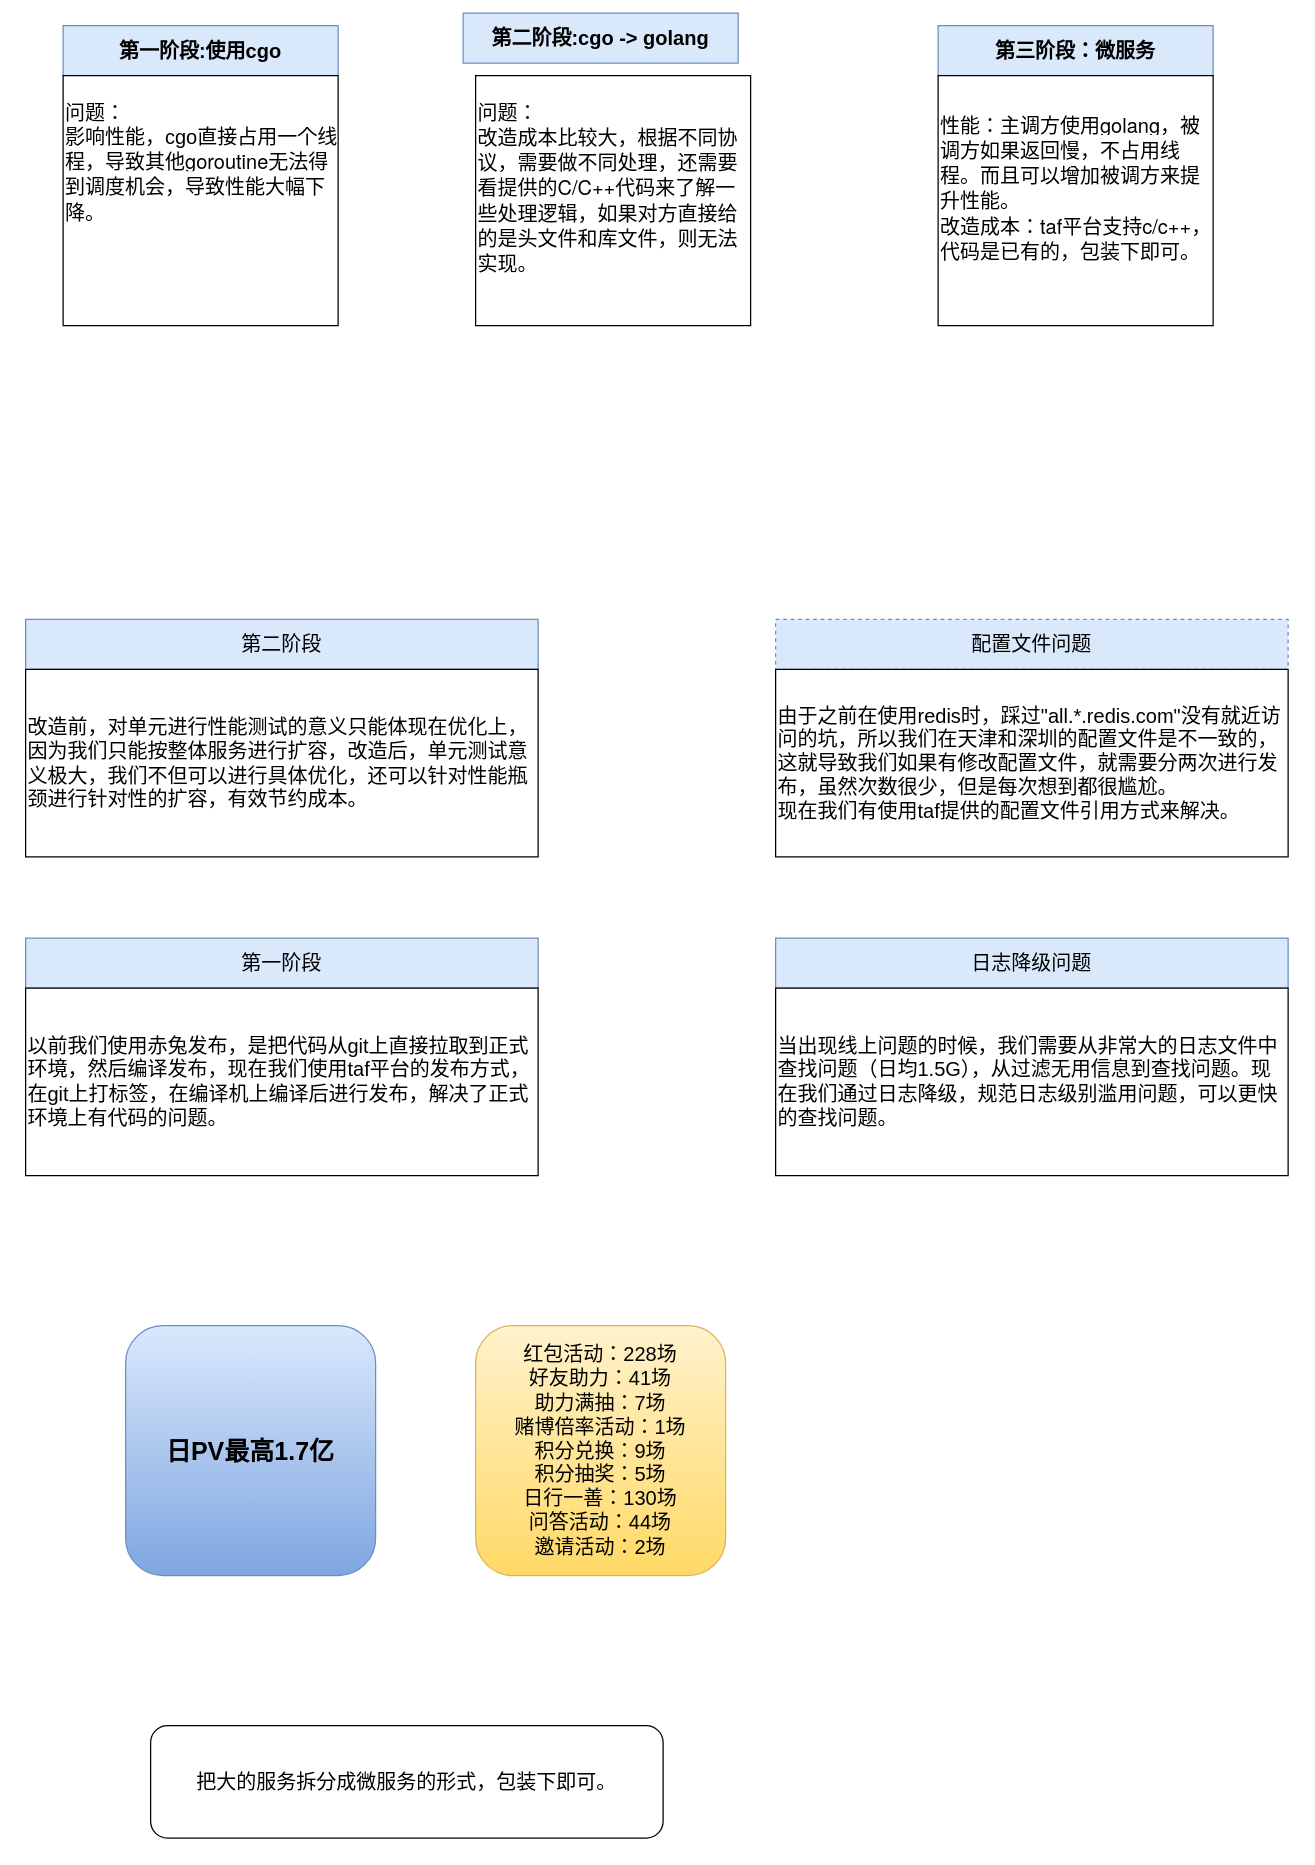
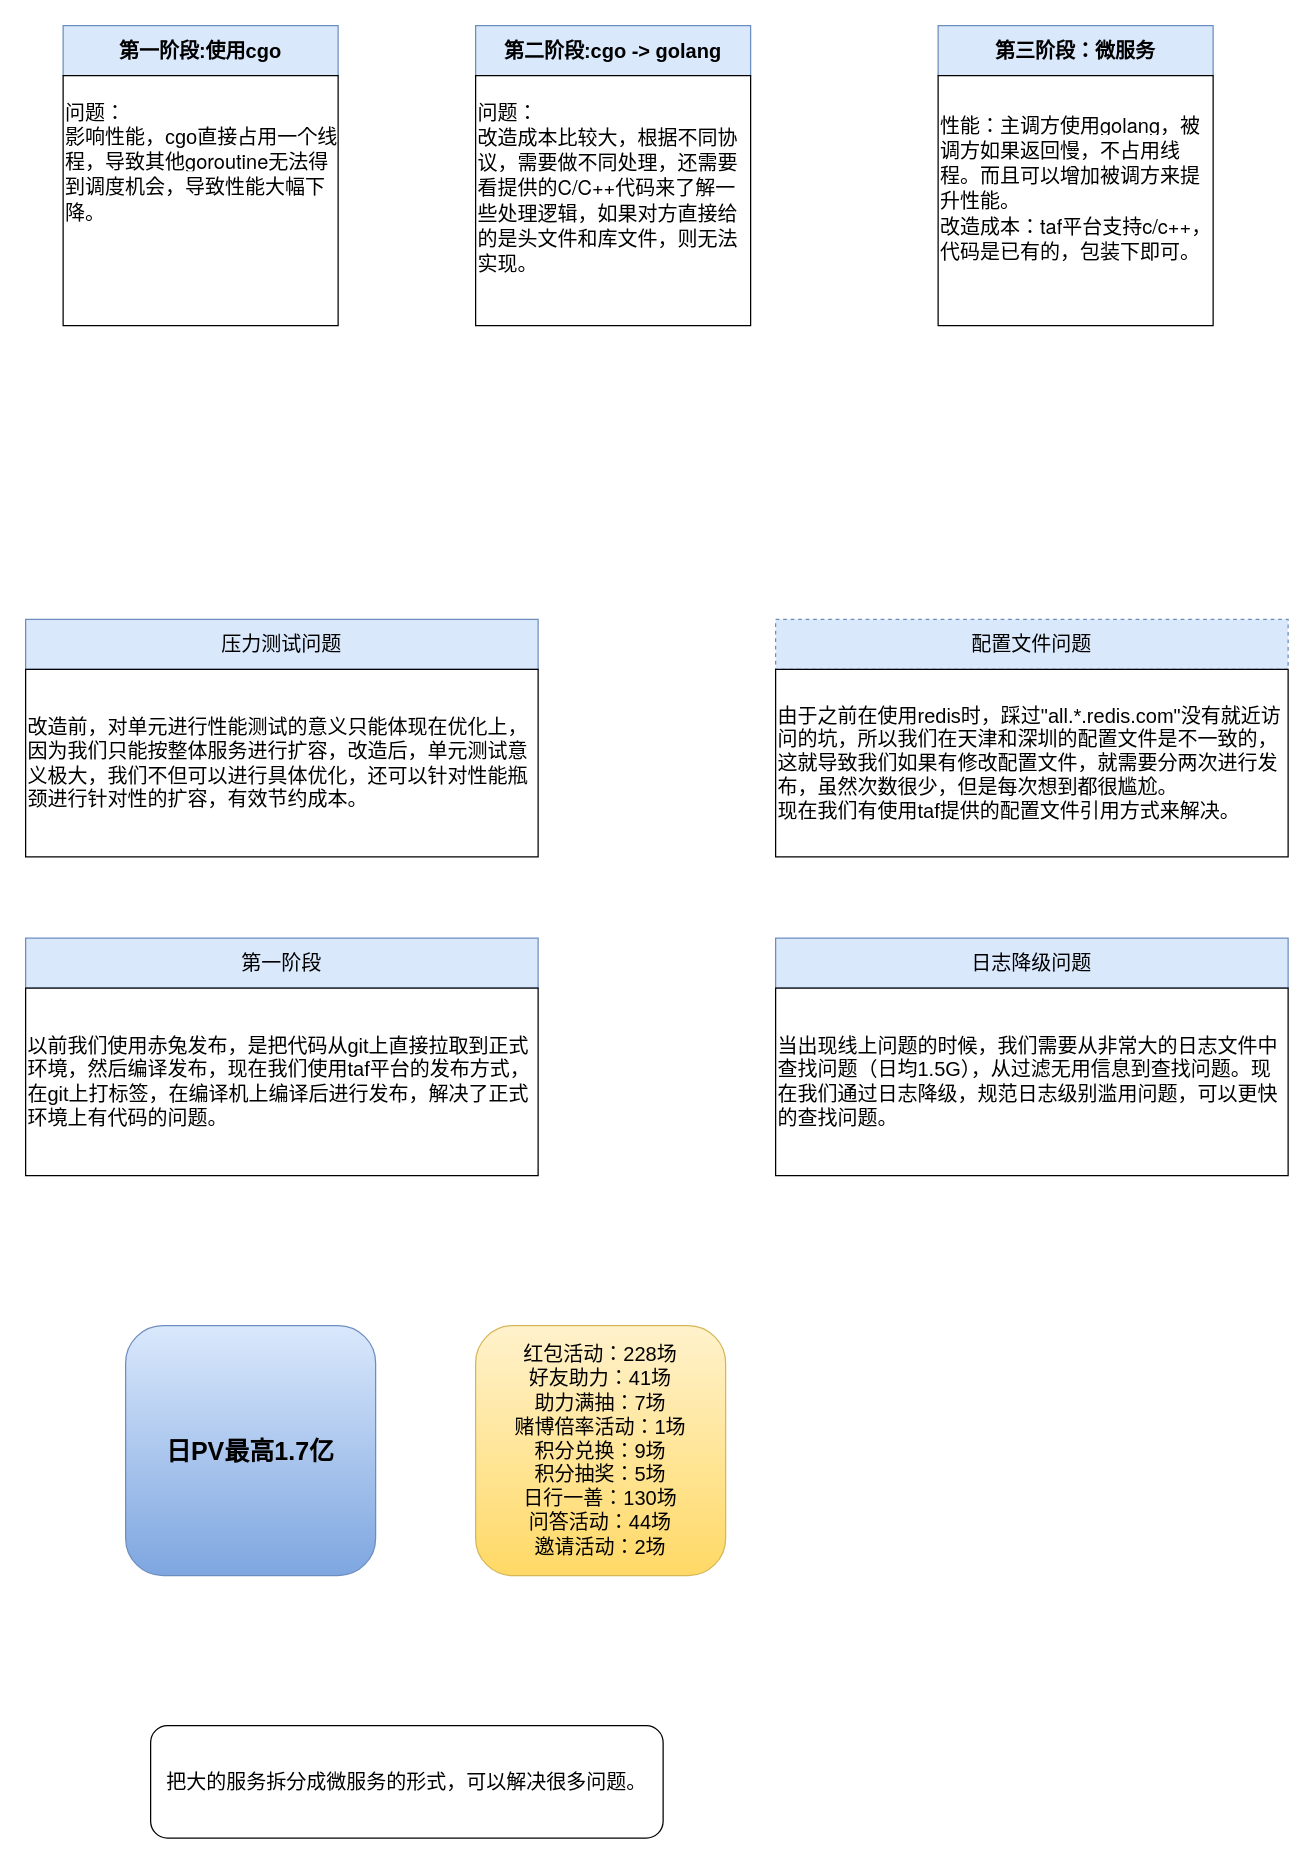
- <mxCell id="4" value="第二阶段:cgo -&amp;gt; golang" style="rounded=0;whiteSpace=wrap;html=1;fillColor=#dae8fc;strokeColor=#6c8ebf;fontSize=16;fontStyle=1" vertex="1" parent="1"><mxGeometry x="370" y="10" width="220" height="40" as="geometry" /></mxCell>
+ <mxCell id="4" value="第二阶段:cgo -&amp;gt; golang" style="rounded=0;whiteSpace=wrap;html=1;fillColor=#dae8fc;strokeColor=#6c8ebf;fontSize=16;fontStyle=1" vertex="1" parent="1"><mxGeometry x="380" y="20" width="220" height="40" as="geometry" /></mxCell>
- <mxCell id="8" value="第二阶段" style="rounded=0;whiteSpace=wrap;html=1;fontSize=16;align=center;fillColor=#dae8fc;strokeColor=#6c8ebf;" vertex="1" parent="1"><mxGeometry x="20" y="495" width="410" height="40" as="geometry" /></mxCell>
+ <mxCell id="8" value="压力测试问题" style="rounded=0;whiteSpace=wrap;html=1;fontSize=16;align=center;fillColor=#dae8fc;strokeColor=#6c8ebf;" vertex="1" parent="1"><mxGeometry x="20" y="495" width="410" height="40" as="geometry" /></mxCell>
- <mxCell id="18" value="把大的服务拆分成微服务的形式，包装下即可。" style="rounded=1;whiteSpace=wrap;html=1;fontSize=16;align=center;" vertex="1" parent="1"><mxGeometry x="120" y="1380" width="410" height="90" as="geometry" /></mxCell>
+ <mxCell id="18" value="把大的服务拆分成微服务的形式，可以解决很多问题。" style="rounded=1;whiteSpace=wrap;html=1;fontSize=16;align=center;" vertex="1" parent="1"><mxGeometry x="120" y="1380" width="410" height="90" as="geometry" /></mxCell>
